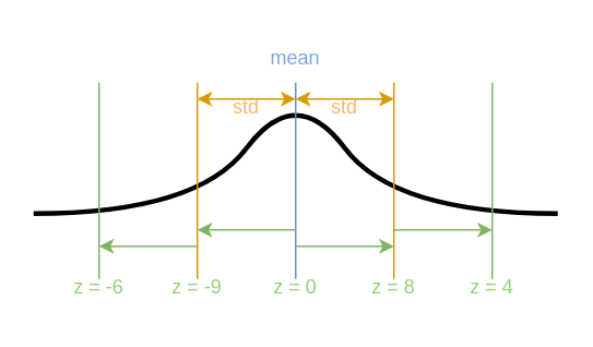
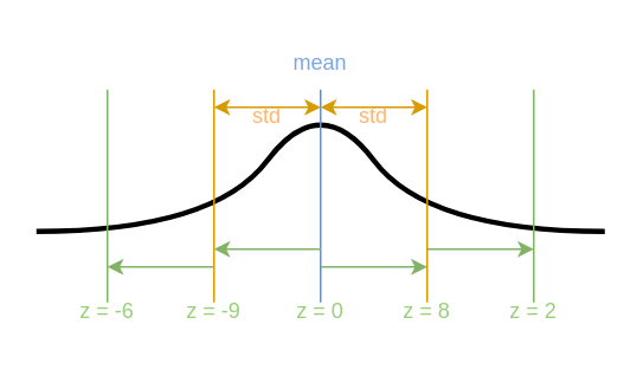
- <mxCell id="21" value="z = 4" style="text;html=1;align=center;verticalAlign=middle;whiteSpace=wrap;rounded=0;fontColor=#97D077;" vertex="1" parent="1"><mxGeometry x="270" y="160" width="60" height="30" as="geometry" /></mxCell>
+ <mxCell id="21" value="z = 2" style="text;html=1;align=center;verticalAlign=middle;whiteSpace=wrap;rounded=0;fontColor=#97D077;" vertex="1" parent="1"><mxGeometry x="270" y="160" width="60" height="30" as="geometry" /></mxCell>
